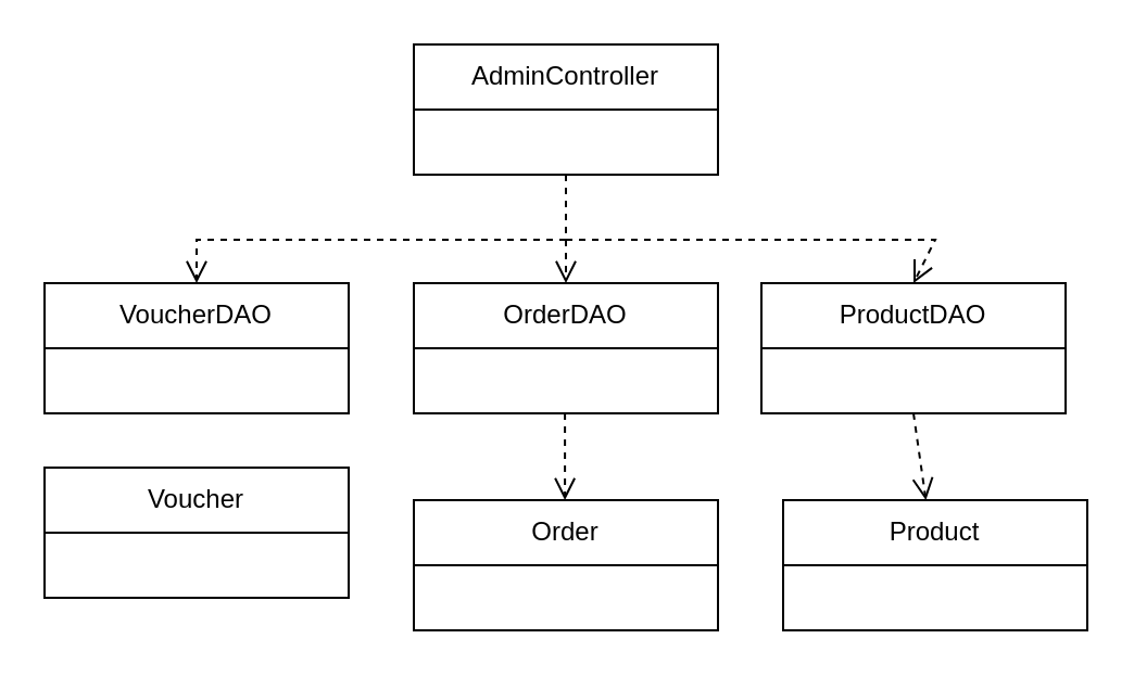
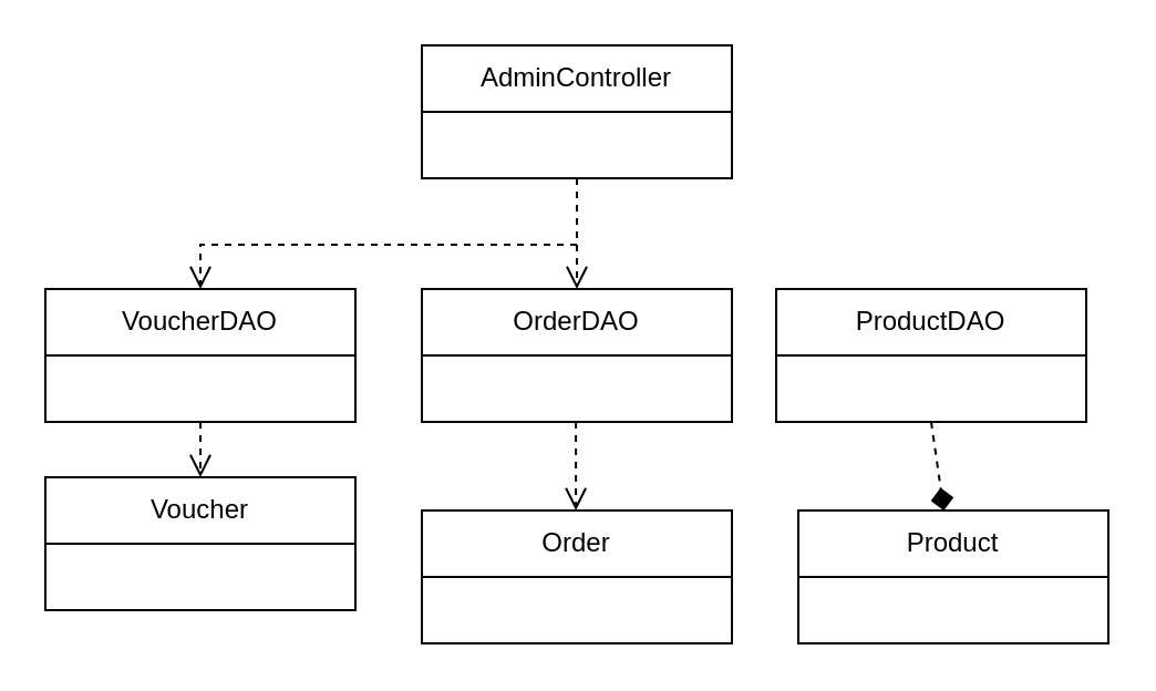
- <mxCell id="11" value="" style="html=1;verticalAlign=bottom;endArrow=open;dashed=1;endSize=8;curved=0;rounded=0;entryX=0.5;entryY=0;entryDx=0;entryDy=0;exitX=0.5;exitY=1;exitDx=0;exitDy=0;" parent="1" source="2" target="5" edge="1"><mxGeometry relative="1" as="geometry"><mxPoint x="270" y="90" as="sourcePoint" /><mxPoint x="470" y="140" as="targetPoint" /><Array as="points"><mxPoint x="260" y="110" /><mxPoint x="430" y="110" /></Array></mxGeometry></mxCell>
+ <mxCell id="12" value="" style="html=1;verticalAlign=bottom;endArrow=open;dashed=1;endSize=8;curved=0;rounded=0;entryX=0.5;entryY=0;entryDx=0;entryDy=0;exitX=0.5;exitY=1;exitDx=0;exitDy=0;" parent="1" source="4" target="6" edge="1"><mxGeometry relative="1" as="geometry"><mxPoint x="270" y="90" as="sourcePoint" /><mxPoint x="-120" y="140" as="targetPoint" /><Array as="points" /></mxGeometry></mxCell>
- <mxCell id="13" value="" style="html=1;verticalAlign=bottom;endArrow=open;dashed=1;endSize=8;curved=0;rounded=0;exitX=0.5;exitY=1;exitDx=0;exitDy=0;" parent="1" source="5" target="7" edge="1"><mxGeometry relative="1" as="geometry"><mxPoint x="449.55" y="190" as="sourcePoint" /><mxPoint x="449.55" y="230" as="targetPoint" /><Array as="points" /></mxGeometry></mxCell>
+ <mxCell id="13" value="" style="html=1;verticalAlign=bottom;endArrow=diamond;dashed=1;endSize=8;curved=0;rounded=0;exitX=0.5;exitY=1;exitDx=0;exitDy=0;" parent="1" source="5" target="7" edge="1"><mxGeometry relative="1" as="geometry"><mxPoint x="449.55" y="190" as="sourcePoint" /><mxPoint x="449.55" y="230" as="targetPoint" /><Array as="points" /></mxGeometry></mxCell>
